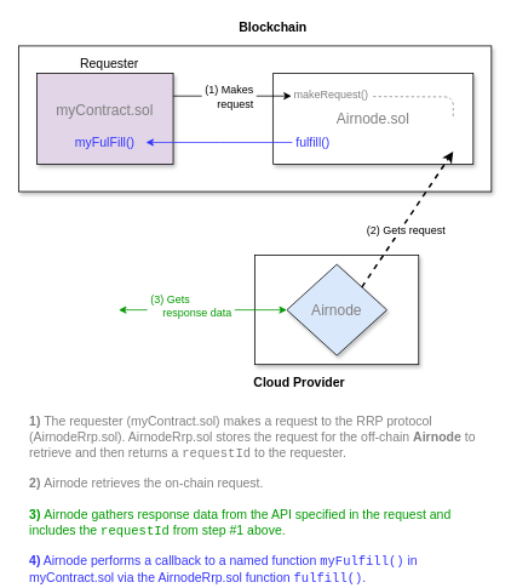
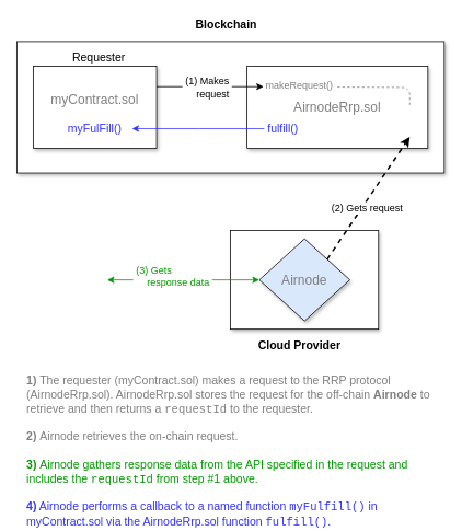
- <mxCell id="7" value="&lt;font style=&quot;font-size: 14px;&quot;&gt;Blockchain&lt;/font&gt;" style="text;html=1;strokeColor=none;fillColor=none;align=center;verticalAlign=middle;whiteSpace=wrap;rounded=0;shadow=1;fontSize=14;fontStyle=1" parent="1" vertex="1"><mxGeometry x="260" y="20" width="80" height="20" as="geometry" /></mxCell>
+ <mxCell id="7" value="&lt;font style=&quot;font-size: 14px;&quot;&gt;Blockchain&lt;/font&gt;" style="text;html=1;strokeColor=none;fillColor=none;align=center;verticalAlign=middle;whiteSpace=wrap;rounded=0;shadow=1;fontSize=14;fontStyle=1" parent="1" vertex="1"><mxGeometry x="235" y="20" width="80" height="20" as="geometry" /></mxCell>
- <mxCell id="4" value="&lt;font style=&quot;font-size: 16px&quot;&gt;&lt;font color=&quot;#808080&quot;&gt;myContract.sol&lt;br&gt;&lt;/font&gt;&lt;br&gt;&lt;/font&gt;" style="rounded=0;whiteSpace=wrap;html=1;shadow=1;fillColor=#e1d5e7;" parent="1" vertex="1"><mxGeometry x="40" y="80" width="150" height="100" as="geometry" /></mxCell>
+ <mxCell id="4" value="&lt;font style=&quot;font-size: 16px&quot;&gt;&lt;font color=&quot;#808080&quot;&gt;myContract.sol&lt;br&gt;&lt;/font&gt;&lt;br&gt;&lt;/font&gt;" style="rounded=0;whiteSpace=wrap;html=1;shadow=1;" parent="1" vertex="1"><mxGeometry x="40" y="80" width="150" height="100" as="geometry" /></mxCell>
- <mxCell id="5" value="&lt;font style=&quot;font-size: 16px&quot;&gt;&lt;font color=&quot;#808080&quot;&gt;Airnode.sol&lt;/font&gt;&lt;br&gt;&lt;/font&gt;" style="rounded=0;whiteSpace=wrap;html=1;shadow=1;" parent="1" vertex="1"><mxGeometry x="300" y="80" width="220" height="100" as="geometry" /></mxCell>
+ <mxCell id="5" value="&lt;font style=&quot;font-size: 16px&quot;&gt;&lt;font color=&quot;#808080&quot;&gt;AirnodeRrp.sol&lt;/font&gt;&lt;br&gt;&lt;/font&gt;" style="rounded=0;whiteSpace=wrap;html=1;shadow=1;" parent="1" vertex="1"><mxGeometry x="300" y="80" width="220" height="100" as="geometry" /></mxCell>
- <mxCell id="6" value="&lt;font style=&quot;font-size: 14px;&quot;&gt;Cloud Provider&lt;/font&gt;" style="text;html=1;strokeColor=none;fillColor=none;align=center;verticalAlign=middle;whiteSpace=wrap;rounded=0;shadow=1;fontSize=14;fontStyle=1" parent="1" vertex="1"><mxGeometry x="245" y="410" width="168" height="20" as="geometry" /></mxCell>
+ <mxCell id="6" value="&lt;font style=&quot;font-size: 14px;&quot;&gt;Cloud Provider&lt;/font&gt;" style="text;html=1;strokeColor=none;fillColor=none;align=center;verticalAlign=middle;whiteSpace=wrap;rounded=0;shadow=1;fontSize=14;fontStyle=1" parent="1" vertex="1"><mxGeometry x="280" y="410" width="168" height="20" as="geometry" /></mxCell>
